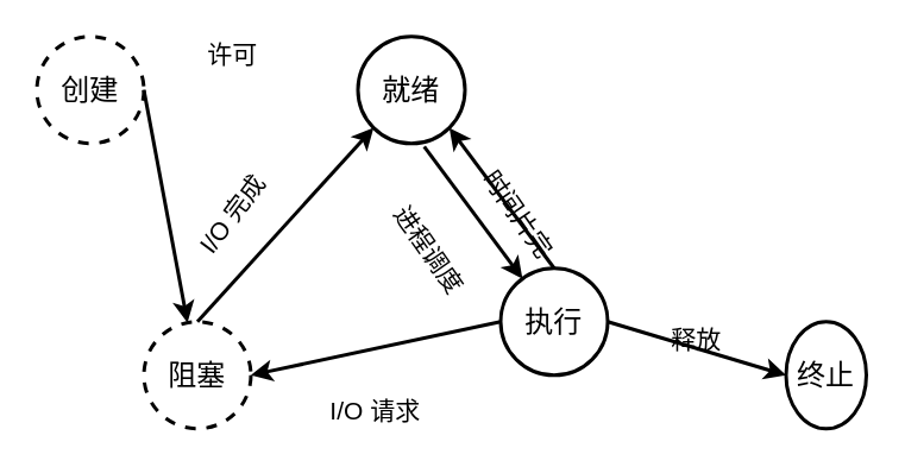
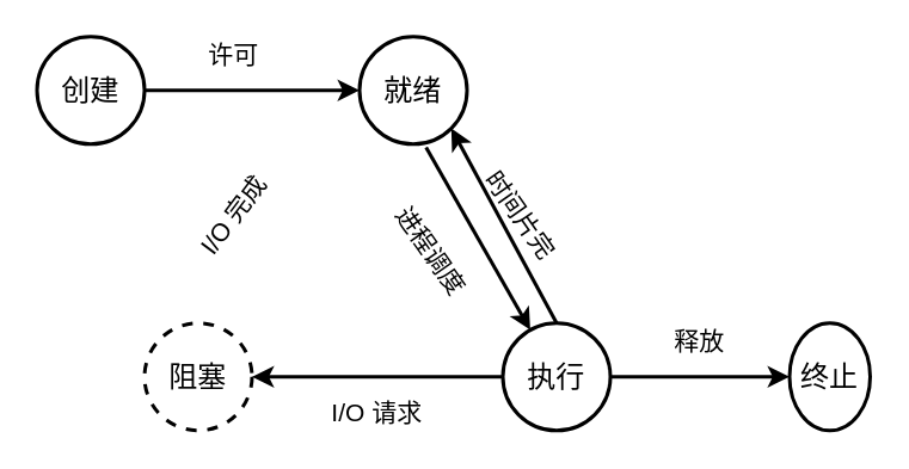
- <mxCell id="16" value="&lt;font style=&quot;font-size: 16px&quot;&gt;创建&lt;/font&gt;" style="ellipse;whiteSpace=wrap;html=1;aspect=fixed;strokeWidth=2;fillColor=none;dashed=1;" parent="1" vertex="1"><mxGeometry x="20" y="20" width="60" height="60" as="geometry" /></mxCell>
+ <mxCell id="16" value="&lt;font style=&quot;font-size: 16px&quot;&gt;创建&lt;/font&gt;" style="ellipse;whiteSpace=wrap;html=1;aspect=fixed;strokeWidth=2;fillColor=none;" parent="1" vertex="1"><mxGeometry x="20" y="20" width="60" height="60" as="geometry" /></mxCell>
- <mxCell id="17" value="" style="endArrow=classic;html=1;strokeWidth=2;exitX=1;exitY=0.5;exitDx=0;exitDy=0;" parent="1" source="16" target="3" edge="1"><mxGeometry width="50" height="50" relative="1" as="geometry"><mxPoint x="290" y="220" as="sourcePoint" /><mxPoint x="100" y="70" as="targetPoint" /></mxGeometry></mxCell>
+ <mxCell id="17" value="" style="endArrow=classic;html=1;strokeWidth=2;exitX=1;exitY=0.5;exitDx=0;exitDy=0;entryX=0;entryY=0.5;entryDx=0;entryDy=0;" parent="1" source="16" target="2" edge="1"><mxGeometry width="50" height="50" relative="1" as="geometry"><mxPoint x="290" y="220" as="sourcePoint" /><mxPoint x="100" y="70" as="targetPoint" /></mxGeometry></mxCell>
- <mxCell id="5" value="" style="endArrow=classic;html=1;strokeWidth=2;exitX=0.5;exitY=0;exitDx=0;exitDy=0;entryX=0;entryY=1;entryDx=0;entryDy=0;" parent="1" source="3" target="2" edge="1"><mxGeometry width="50" height="50" relative="1" as="geometry"><mxPoint x="0" y="150" as="sourcePoint" /><mxPoint x="50" y="100" as="targetPoint" /></mxGeometry></mxCell>
- <mxCell id="4" value="&lt;font style=&quot;font-size: 16px&quot;&gt;执行&lt;/font&gt;" style="ellipse;whiteSpace=wrap;html=1;aspect=fixed;strokeWidth=2;fillColor=none;" parent="1" vertex="1"><mxGeometry x="280" y="150" width="60" height="60" as="geometry" /></mxCell>
+ <mxCell id="4" value="&lt;font style=&quot;font-size: 16px&quot;&gt;执行&lt;/font&gt;" style="ellipse;whiteSpace=wrap;html=1;aspect=fixed;strokeWidth=2;fillColor=none;" parent="1" vertex="1"><mxGeometry x="280" y="180" width="60" height="60" as="geometry" /></mxCell>
